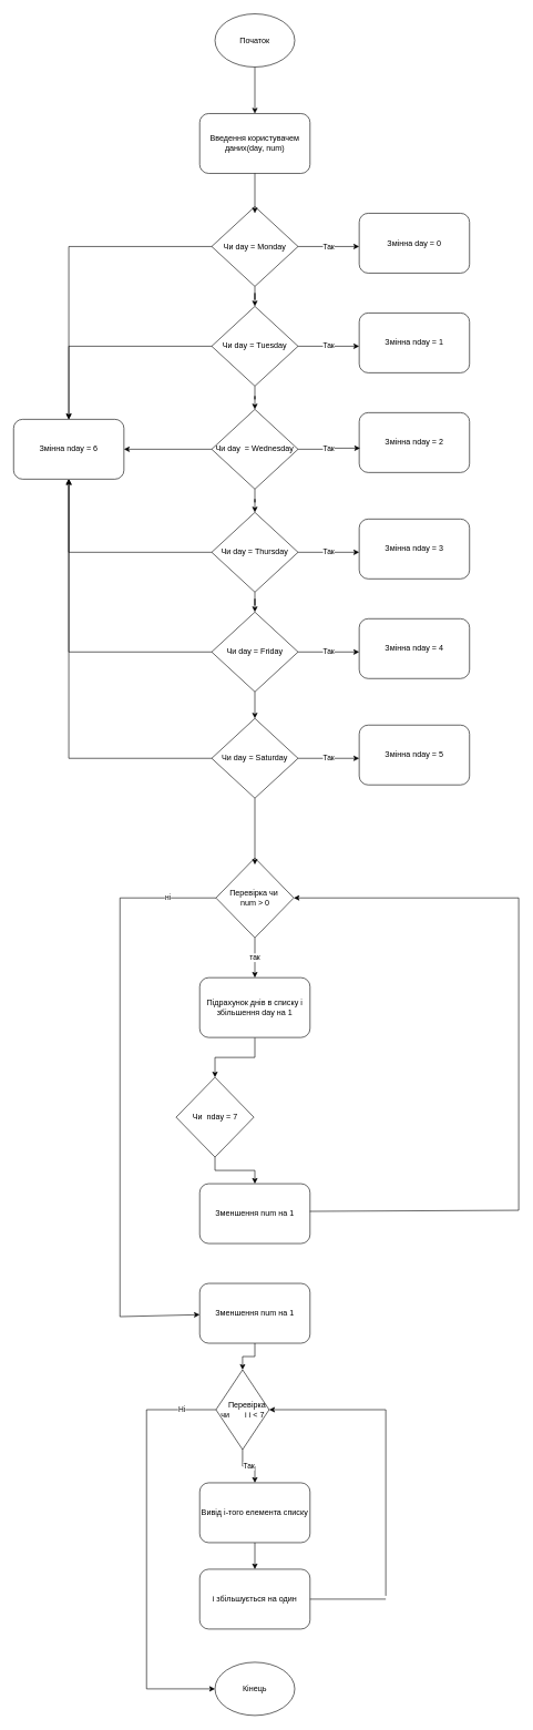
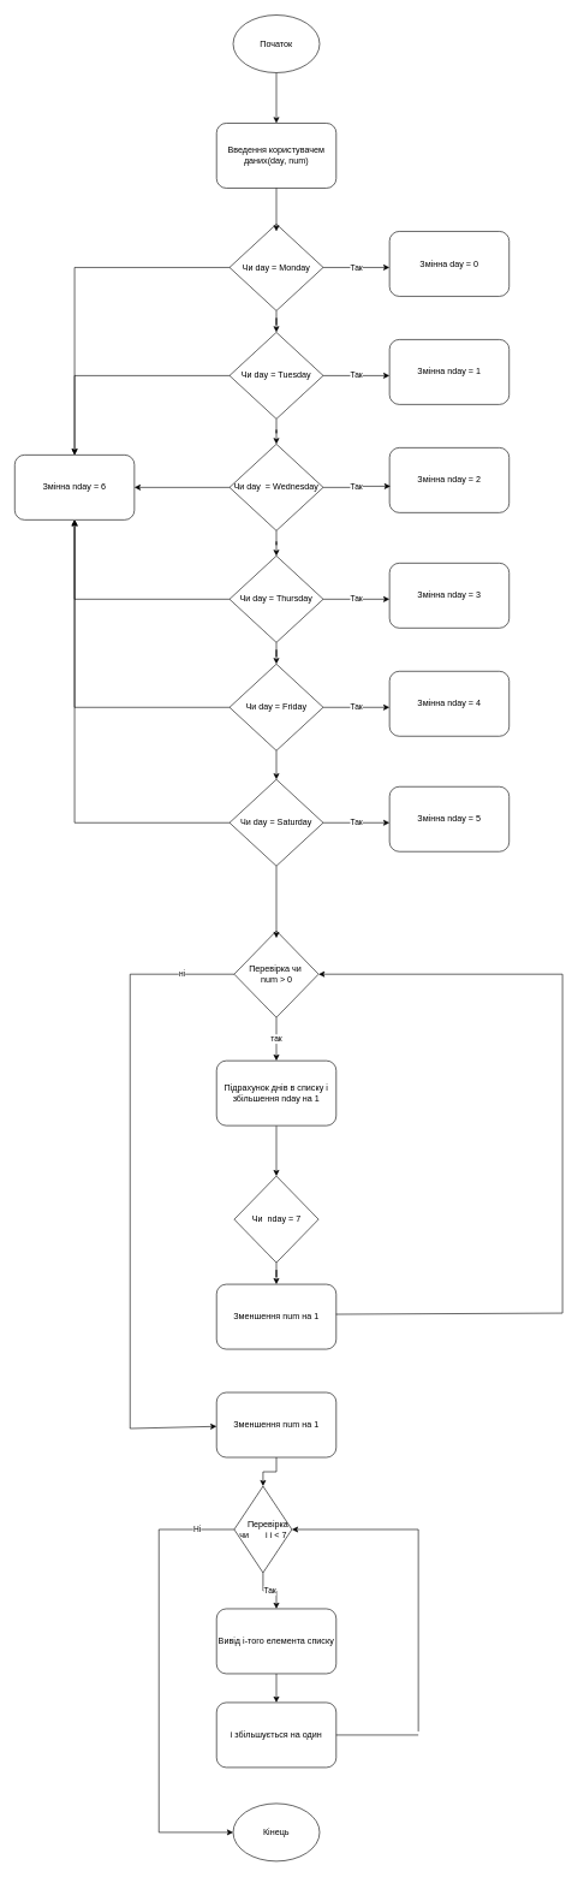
- <mxCell id="40" value="Підрахунок днів в списку і збільшення day на 1" style="rounded=1;whiteSpace=wrap;html=1;" vertex="1" parent="1"><mxGeometry x="300" y="1470" width="166" height="90" as="geometry" /></mxCell>
+ <mxCell id="40" value="Підрахунок днів в списку і збільшення nday на 1" style="rounded=1;whiteSpace=wrap;html=1;" vertex="1" parent="1"><mxGeometry x="300" y="1470" width="166" height="90" as="geometry" /></mxCell>
- <mxCell id="42" value="Чи&amp;nbsp; nday = 7" style="rhombus;whiteSpace=wrap;html=1;" vertex="1" parent="1"><mxGeometry x="264.5" y="1620" width="117" height="120" as="geometry" /></mxCell>
+ <mxCell id="42" value="Чи&amp;nbsp; nday = 7" style="rhombus;whiteSpace=wrap;html=1;" vertex="1" parent="1"><mxGeometry x="324.5" y="1630" width="117" height="120" as="geometry" /></mxCell>
